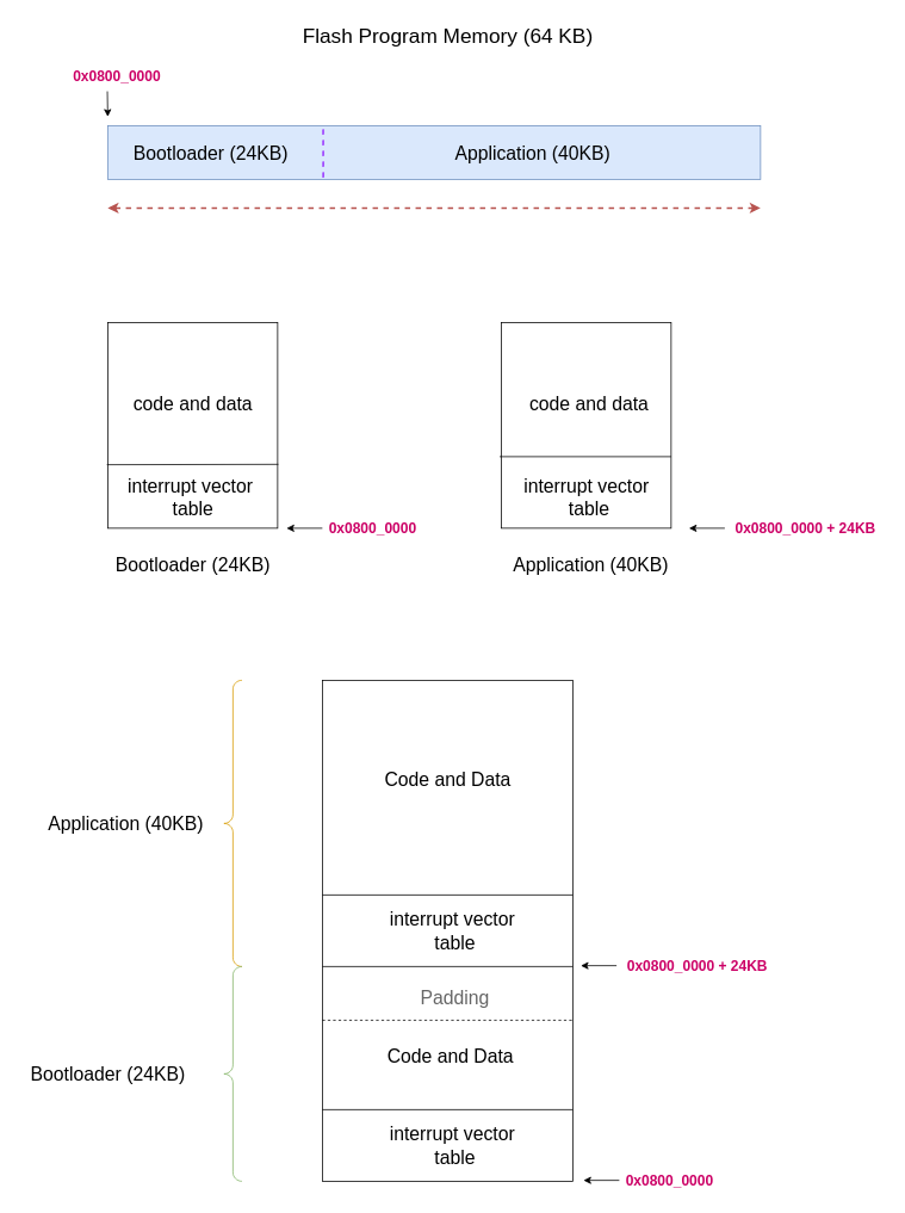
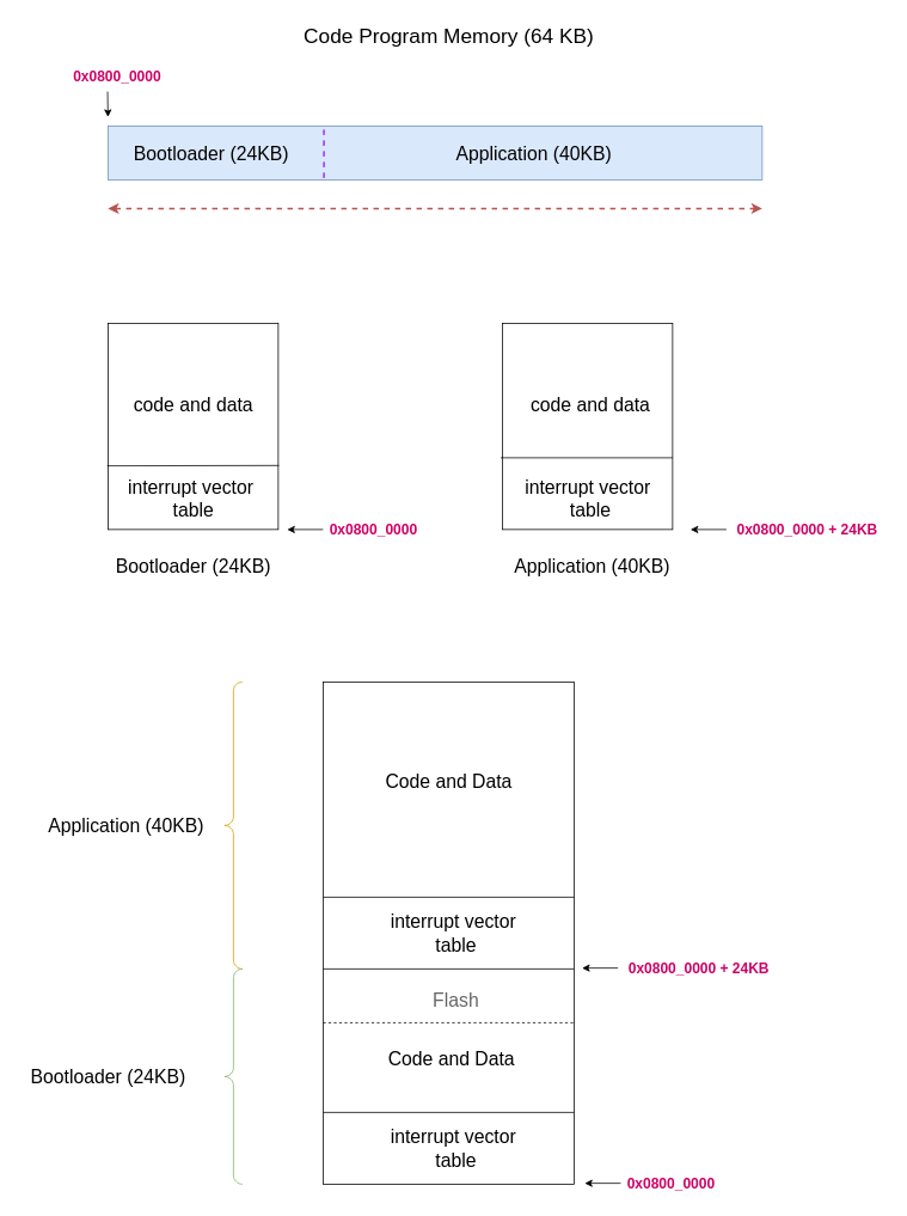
- <mxCell id="5" value="Flash Program Memory (64 KB)" style="text;html=1;align=center;verticalAlign=middle;resizable=0;points=[];autosize=1;strokeColor=none;fillColor=none;strokeWidth=2;fontSize=23;" parent="1" vertex="1"><mxGeometry x="325" y="20" width="350" height="40" as="geometry" /></mxCell>
+ <mxCell id="5" value="Code Program Memory (64 KB)" style="text;html=1;align=center;verticalAlign=middle;resizable=0;points=[];autosize=1;strokeColor=none;fillColor=none;strokeWidth=2;fontSize=23;" parent="1" vertex="1"><mxGeometry x="325" y="20" width="350" height="40" as="geometry" /></mxCell>
- <mxCell id="39" value="Padding" style="text;html=1;align=center;verticalAlign=middle;resizable=0;points=[];autosize=1;strokeColor=none;fillColor=none;strokeWidth=2;fontSize=21;rounded=0;textOpacity=60;" parent="30" vertex="1"><mxGeometry x="98" y="335" width="100" height="40" as="geometry" /></mxCell>
+ <mxCell id="39" value="Flash" style="text;html=1;align=center;verticalAlign=middle;resizable=0;points=[];autosize=1;strokeColor=none;fillColor=none;strokeWidth=2;fontSize=21;rounded=0;textOpacity=60;" parent="30" vertex="1"><mxGeometry x="98" y="335" width="100" height="40" as="geometry" /></mxCell>
